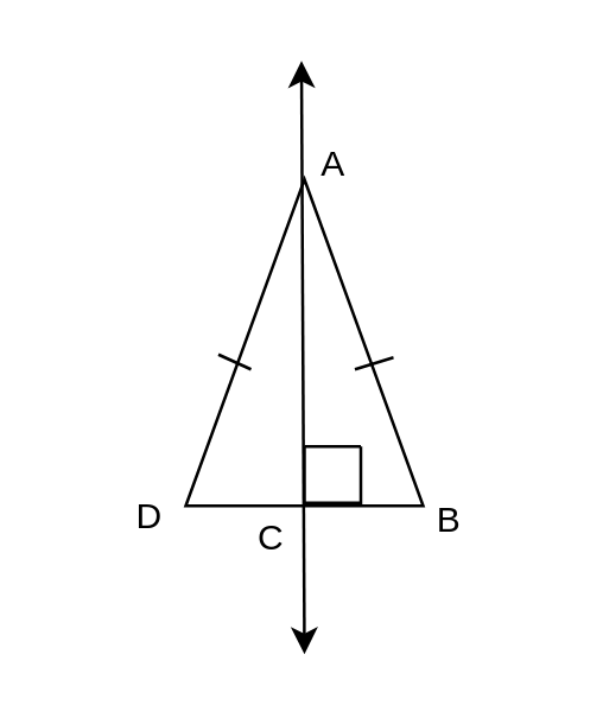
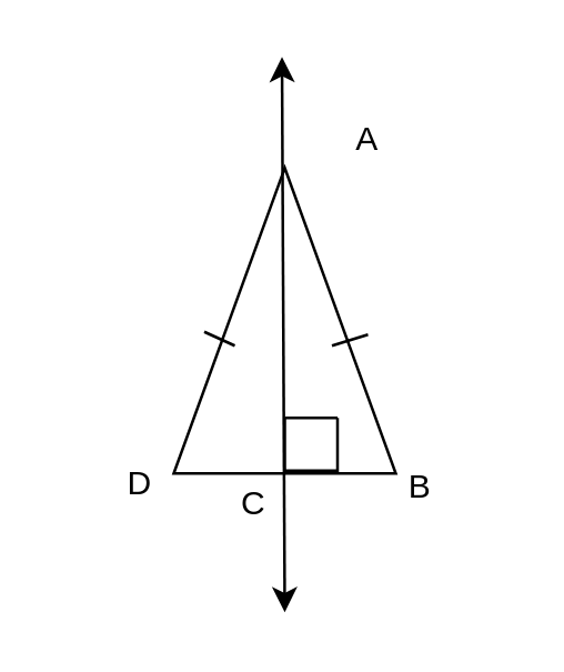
- <mxCell id="5" value="A" style="text;html=1;strokeColor=none;fillColor=none;align=center;verticalAlign=middle;whiteSpace=wrap;rounded=0;" vertex="1" parent="1"><mxGeometry x="81.5" y="40" width="60" height="30" as="geometry" /></mxCell>
+ <mxCell id="5" value="A" style="text;html=1;strokeColor=none;fillColor=none;align=center;verticalAlign=middle;whiteSpace=wrap;rounded=0;" vertex="1" parent="1"><mxGeometry x="101.5" y="35" width="60" height="30" as="geometry" /></mxCell>
